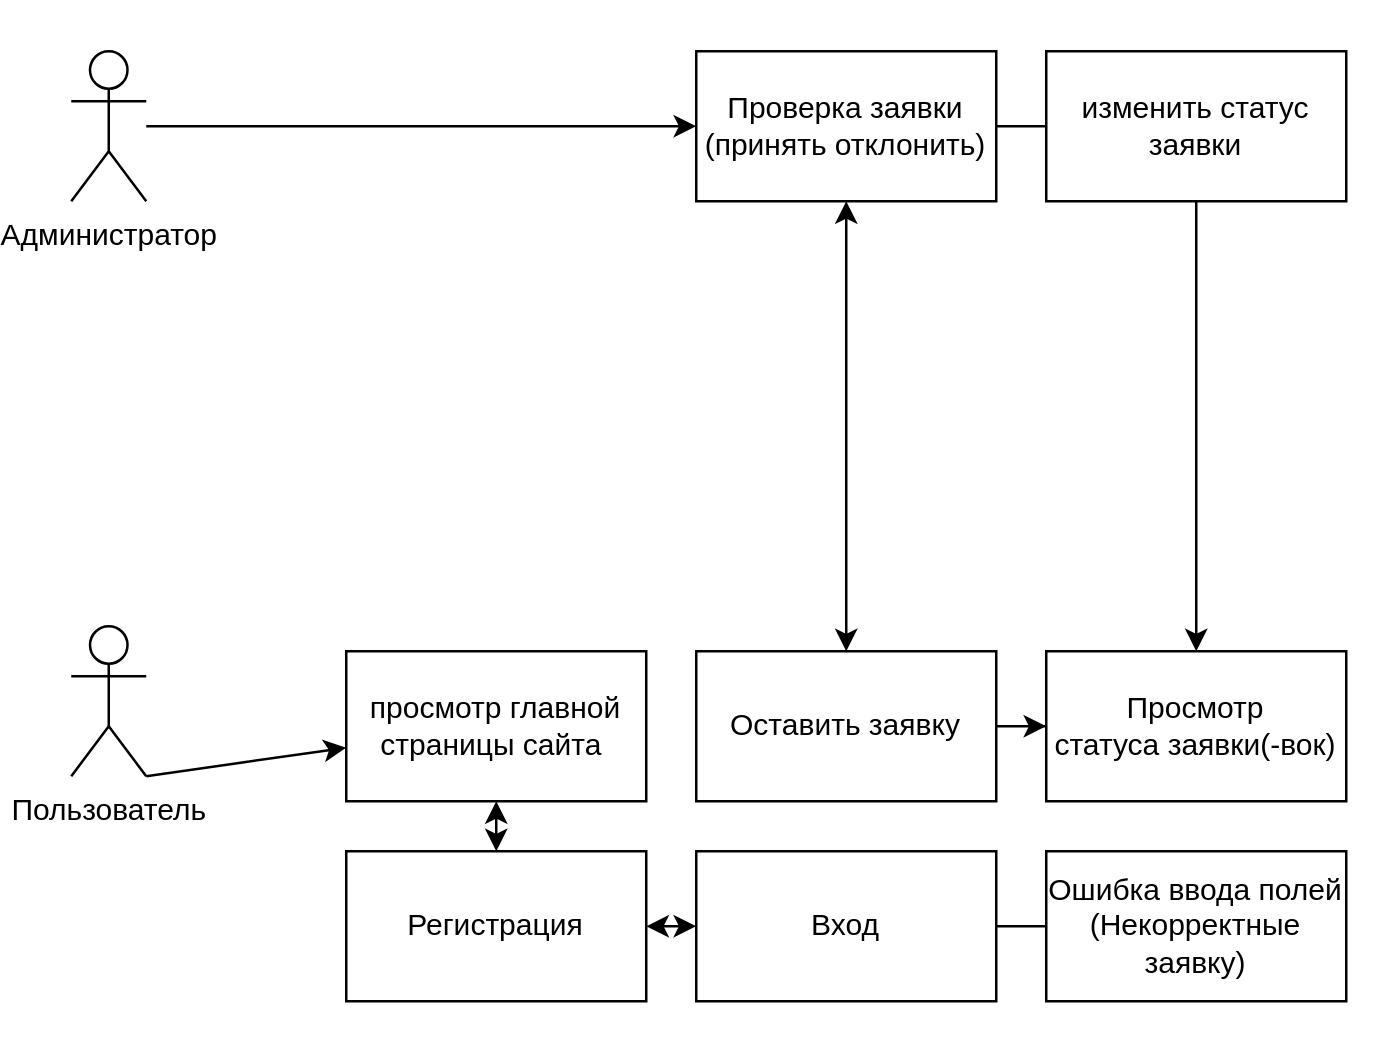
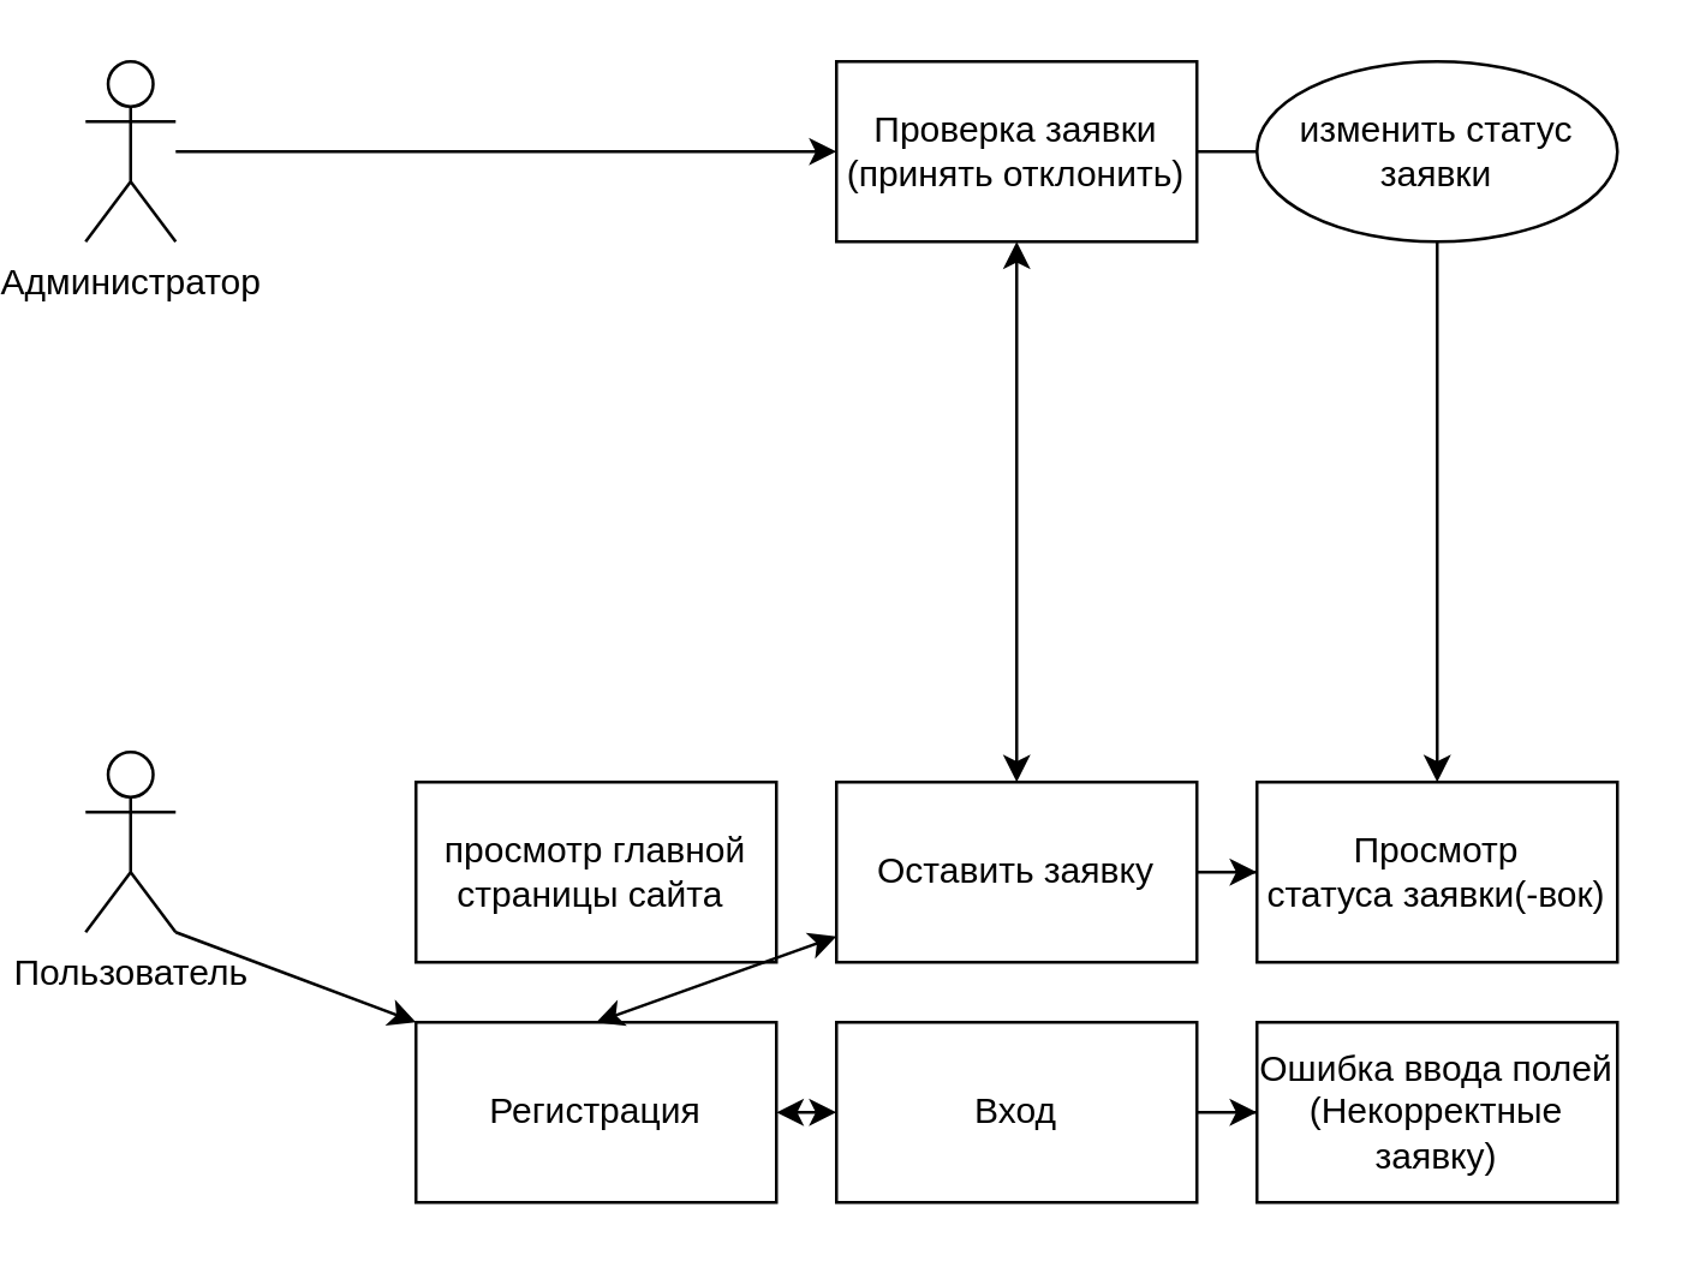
- <mxCell id="10" value="изменить статус заявки" style="rounded=0;whiteSpace=wrap;html=1;" vertex="1" parent="1"><mxGeometry x="410" y="20" width="120" height="60" as="geometry" /></mxCell>
+ <mxCell id="10" value="изменить статус заявки" style="ellipse;whiteSpace=wrap;html=1;" vertex="1" parent="1"><mxGeometry x="410" y="20" width="120" height="60" as="geometry" /></mxCell>
- <mxCell id="18" value="" style="endArrow=classic;html=1;rounded=0;exitX=1;exitY=1;exitDx=0;exitDy=0;exitPerimeter=0;" edge="1" parent="1" source="13" target="14"><mxGeometry width="50" height="50" relative="1" as="geometry"><mxPoint x="340" y="480" as="sourcePoint" /><mxPoint x="390" y="430" as="targetPoint" /></mxGeometry></mxCell>
+ <mxCell id="18" value="" style="endArrow=classic;html=1;rounded=0;exitX=1;exitY=1;exitDx=0;exitDy=0;exitPerimeter=0;entryX=0;entryY=0;entryDx=0;entryDy=0;" edge="1" parent="1" source="13" target="2"><mxGeometry width="50" height="50" relative="1" as="geometry"><mxPoint x="340" y="480" as="sourcePoint" /><mxPoint x="390" y="430" as="targetPoint" /></mxGeometry></mxCell>
- <mxCell id="19" value="" style="endArrow=classic;startArrow=classic;html=1;rounded=0;exitX=0.5;exitY=0;exitDx=0;exitDy=0;entryX=0.5;entryY=1;entryDx=0;entryDy=0;" edge="1" parent="1" source="2" target="14"><mxGeometry width="50" height="50" relative="1" as="geometry"><mxPoint x="340" y="480" as="sourcePoint" /><mxPoint x="390" y="430" as="targetPoint" /></mxGeometry></mxCell>
+ <mxCell id="19" value="" style="endArrow=classic;startArrow=classic;html=1;rounded=0;exitX=0.5;exitY=0;exitDx=0;exitDy=0;" edge="1" parent="1" source="2" target="6"><mxGeometry width="50" height="50" relative="1" as="geometry"><mxPoint x="340" y="480" as="sourcePoint" /><mxPoint x="390" y="430" as="targetPoint" /></mxGeometry></mxCell>
- <mxCell id="15" value="" style="edgeStyle=orthogonalEdgeStyle;rounded=0;orthogonalLoop=1;jettySize=auto;html=1;endArrow=none;" edge="1" parent="1" source="16" target="17"><mxGeometry relative="1" as="geometry" /></mxCell>
+ <mxCell id="15" value="" style="edgeStyle=orthogonalEdgeStyle;rounded=0;orthogonalLoop=1;jettySize=auto;html=1;" edge="1" parent="1" source="16" target="17"><mxGeometry relative="1" as="geometry" /></mxCell>
